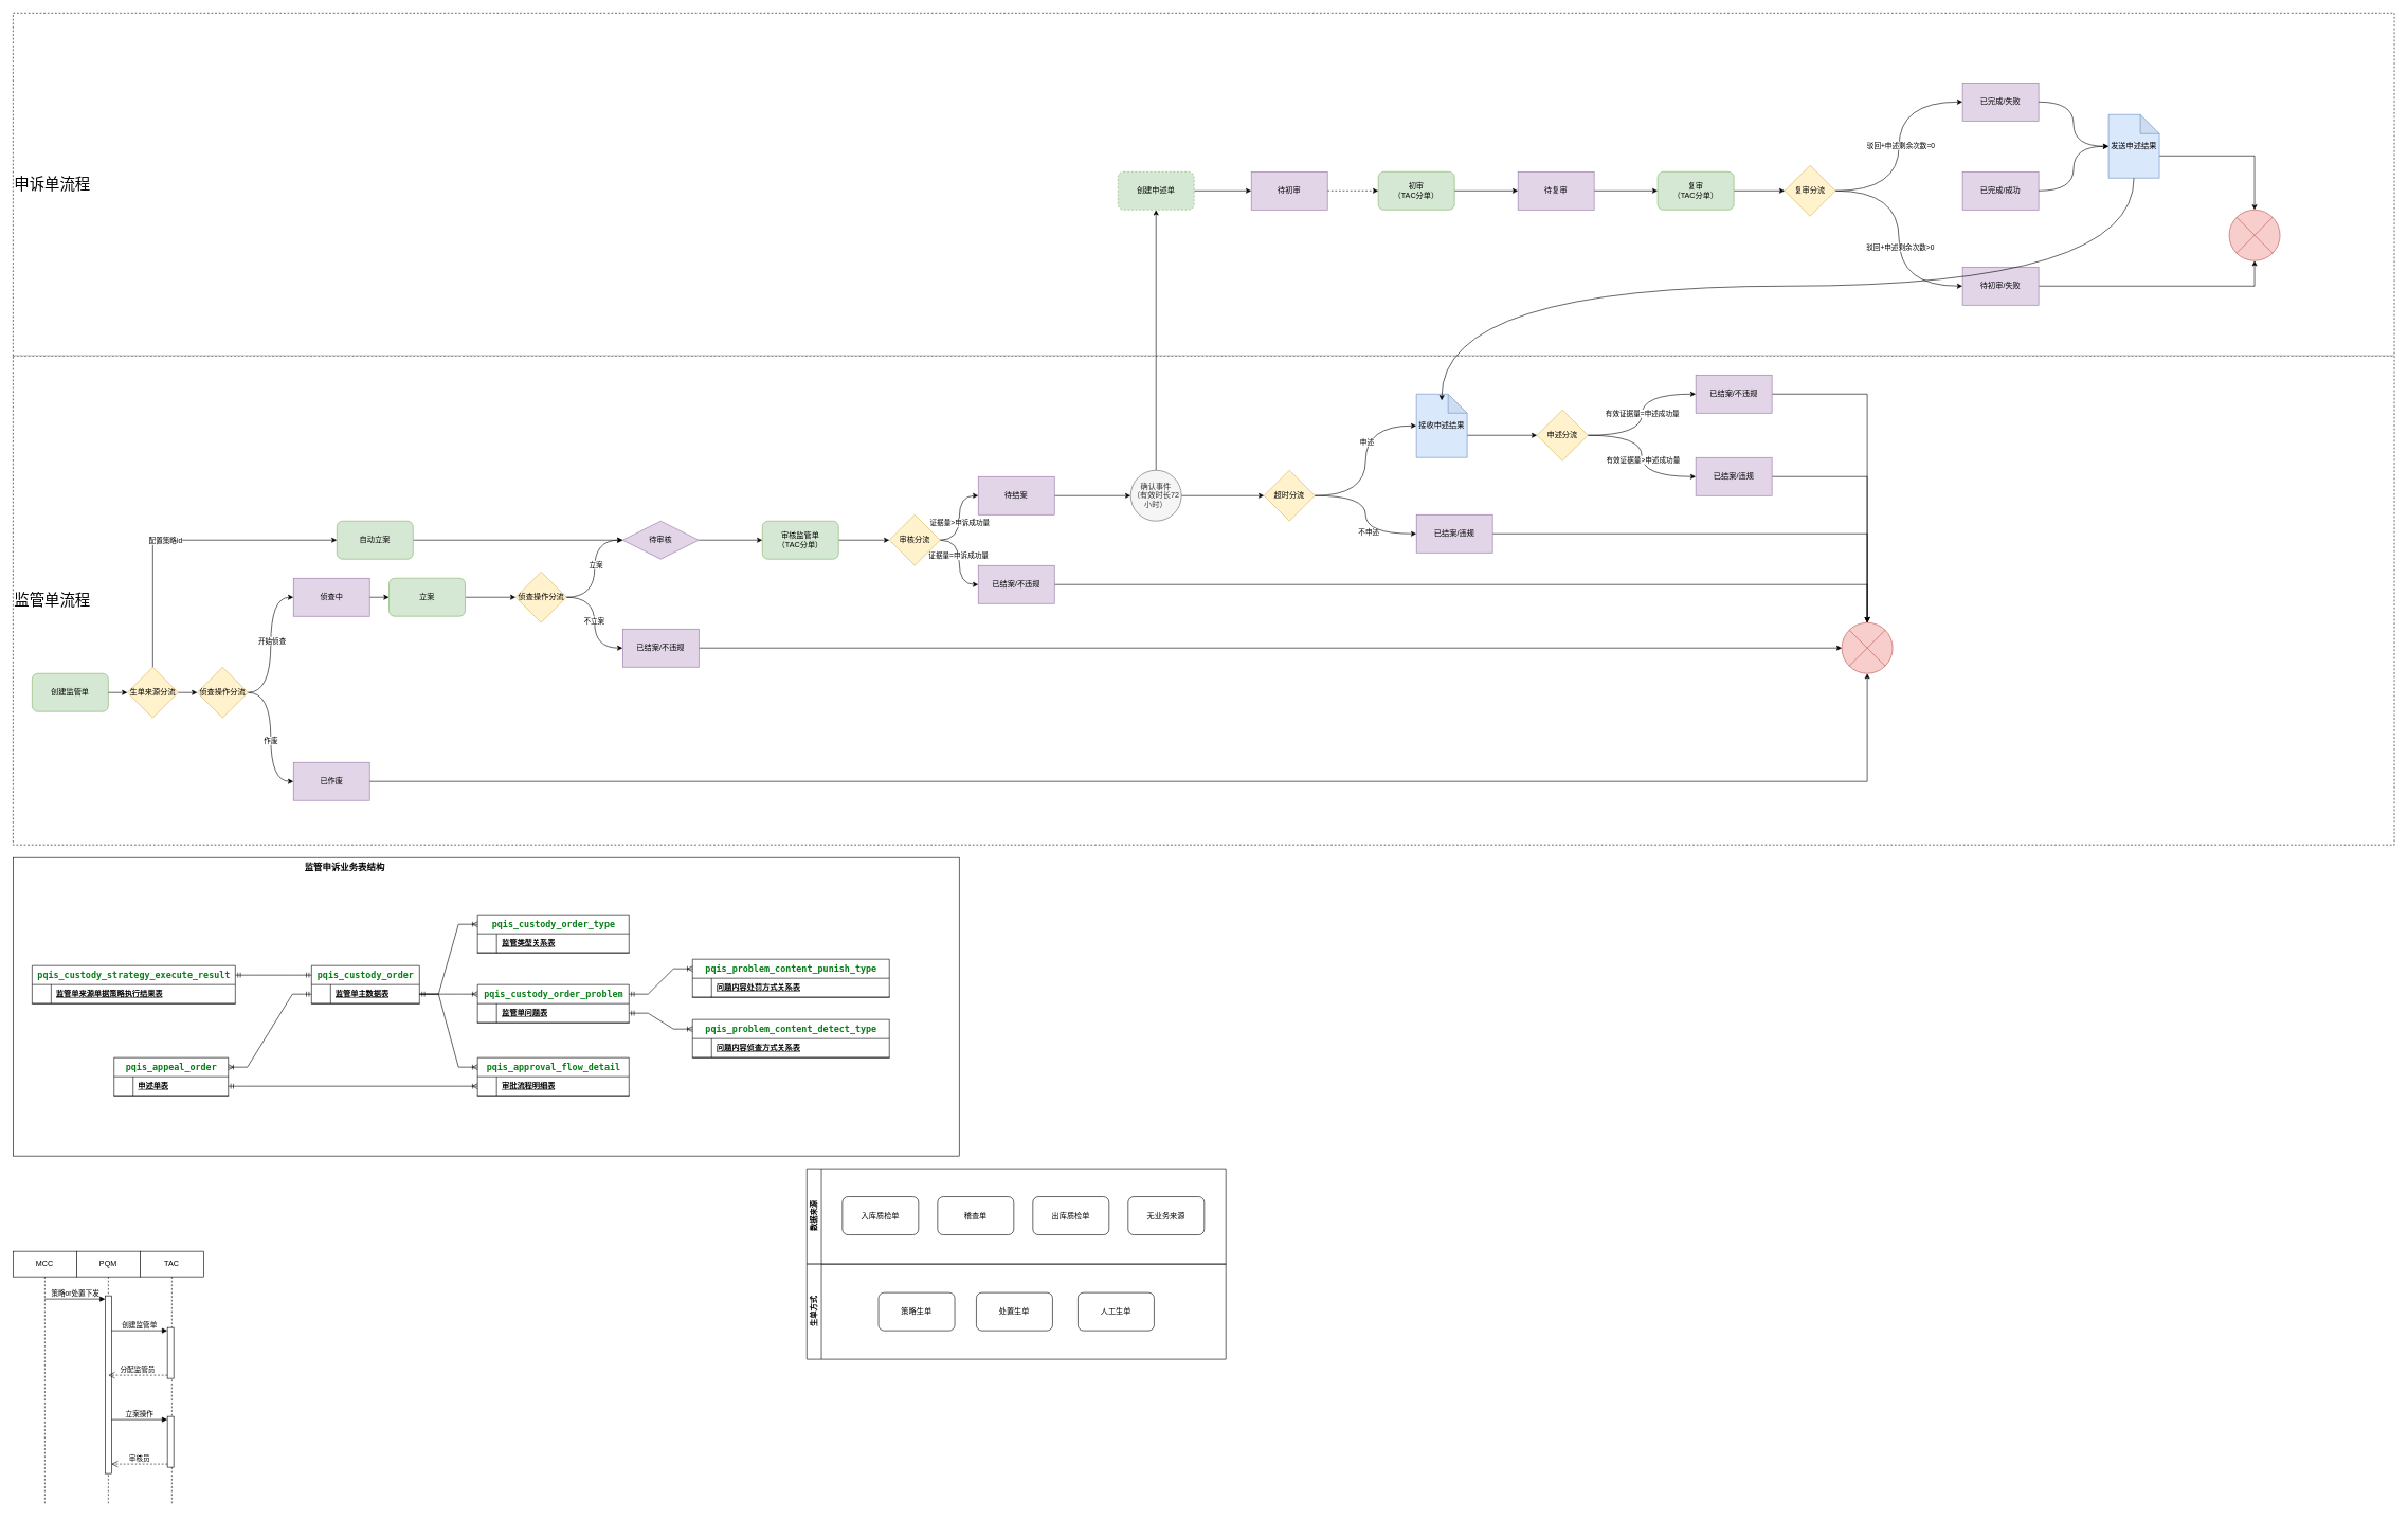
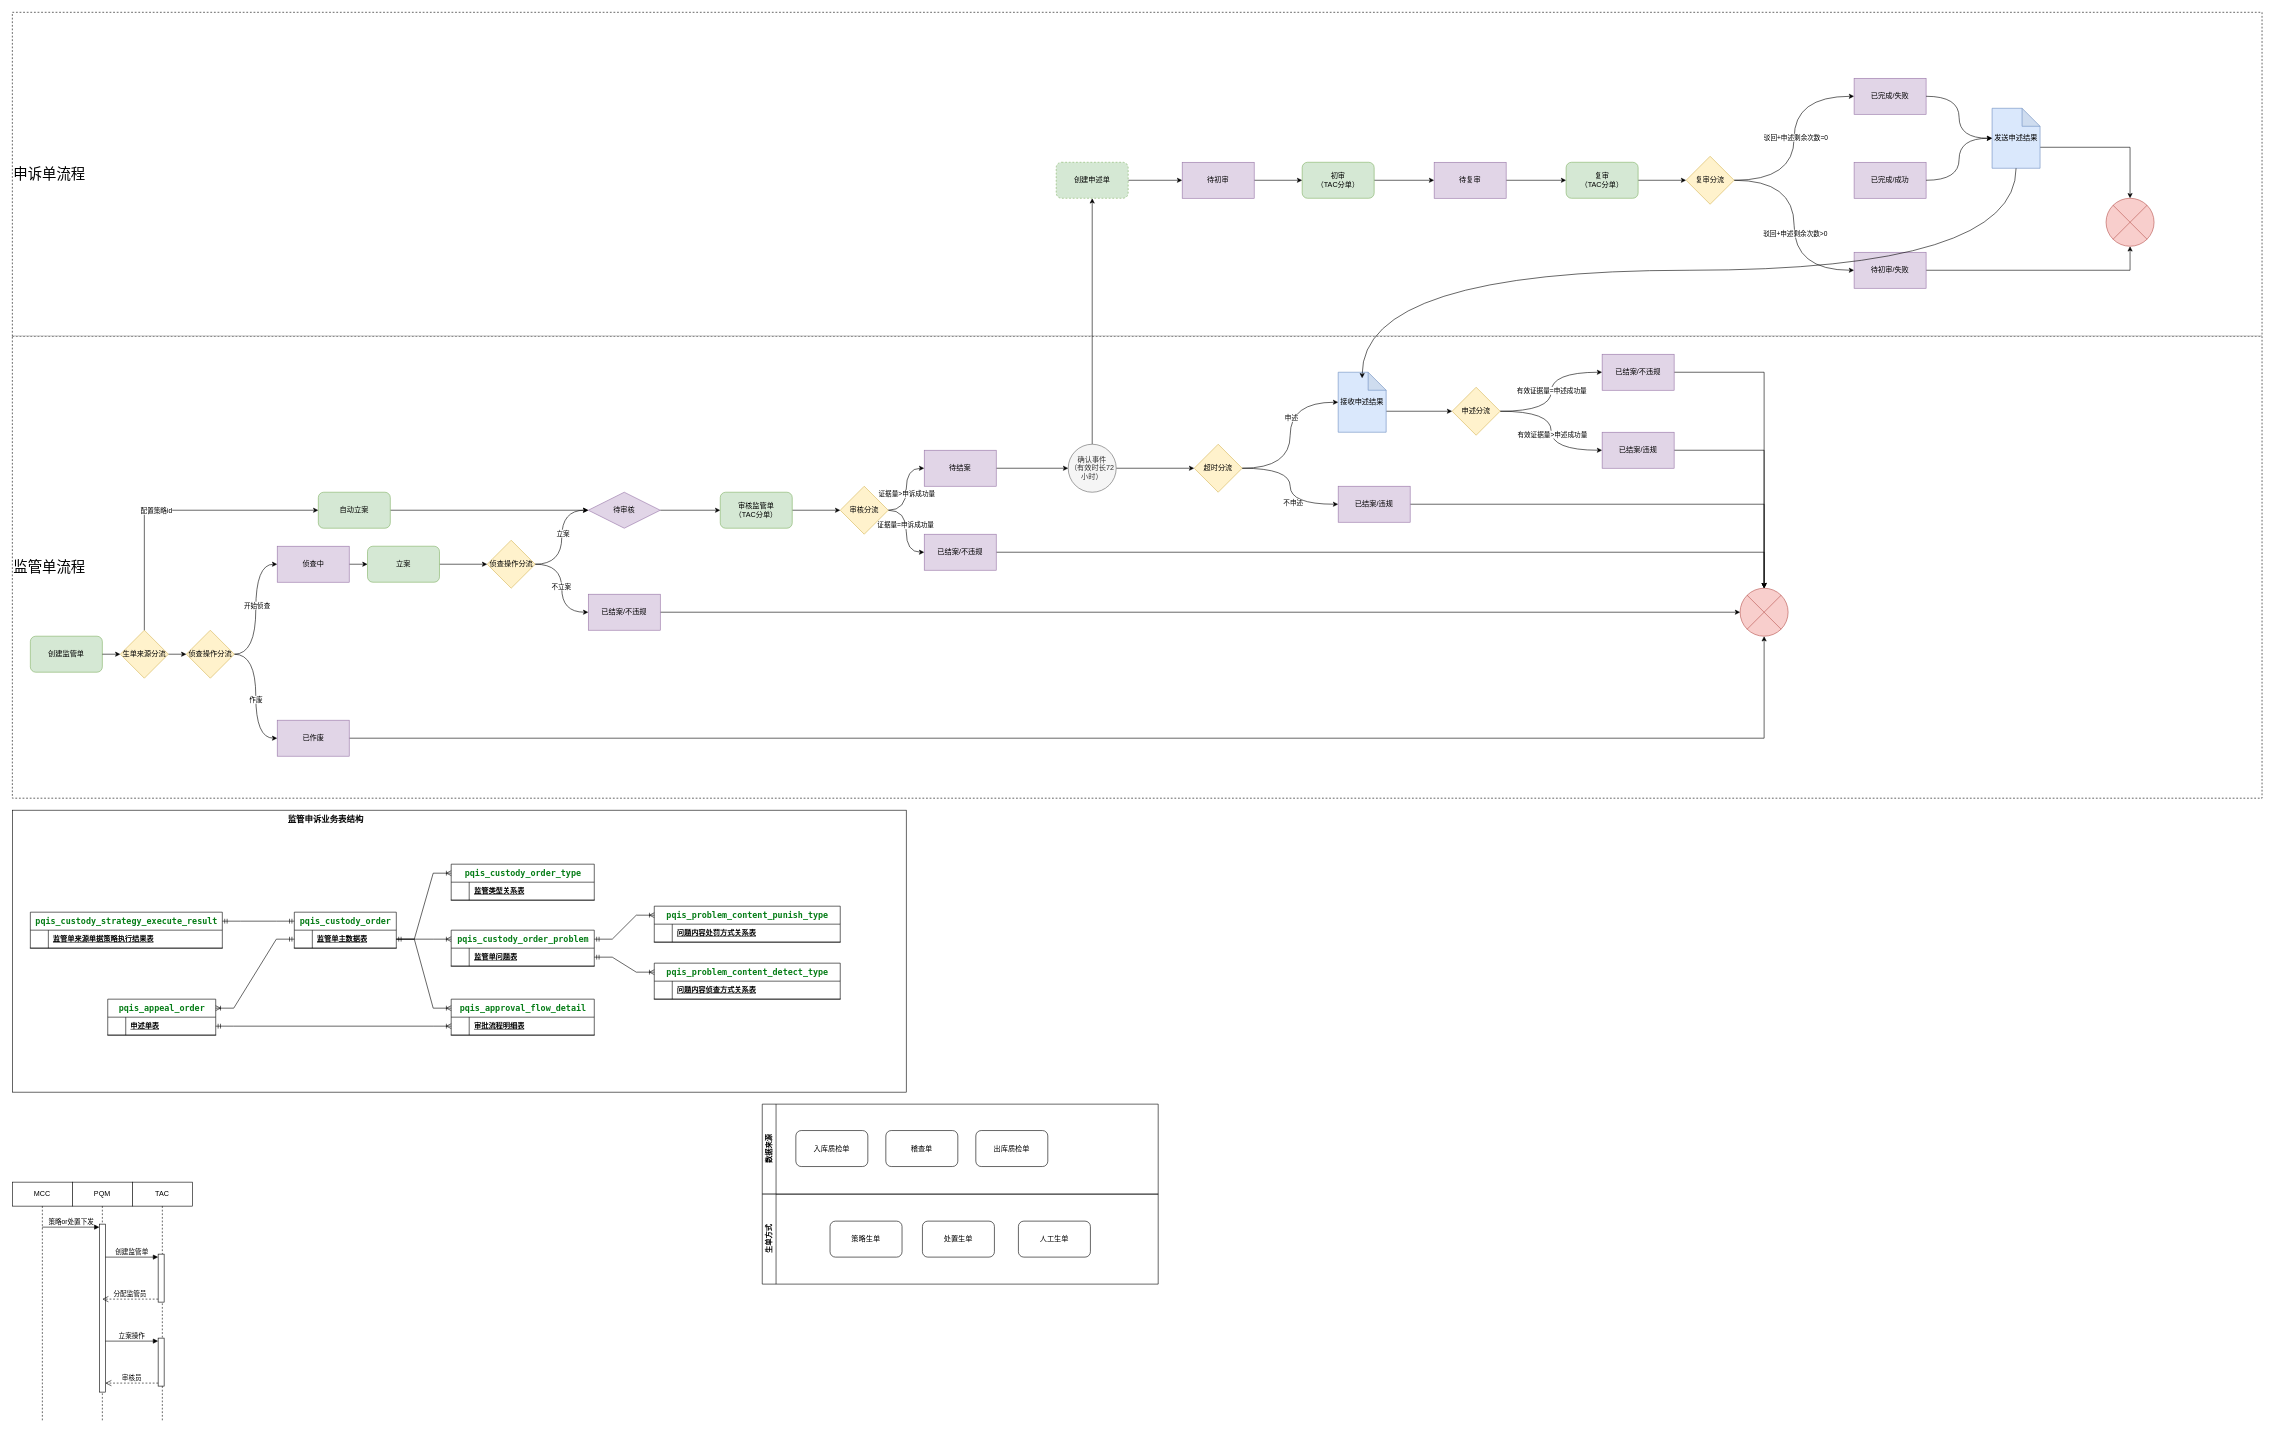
- <mxCell id="64" style="edgeStyle=orthogonalEdgeStyle;rounded=0;orthogonalLoop=1;jettySize=auto;html=1;exitX=1;exitY=0.5;exitDx=0;exitDy=0;entryX=0;entryY=0.5;entryDx=0;entryDy=0;dashed=1;" parent="1" source="65" target="63" edge="1"><mxGeometry relative="1" as="geometry" /></mxCell>
+ <mxCell id="64" style="edgeStyle=orthogonalEdgeStyle;rounded=0;orthogonalLoop=1;jettySize=auto;html=1;exitX=1;exitY=0.5;exitDx=0;exitDy=0;entryX=0;entryY=0.5;entryDx=0;entryDy=0;" parent="1" source="65" target="63" edge="1"><mxGeometry relative="1" as="geometry" /></mxCell>
- <mxCell id="89" value="无业务来源" style="rounded=1;whiteSpace=wrap;html=1;" parent="85" vertex="1"><mxGeometry x="506" y="44" width="120" height="60" as="geometry" /></mxCell>
